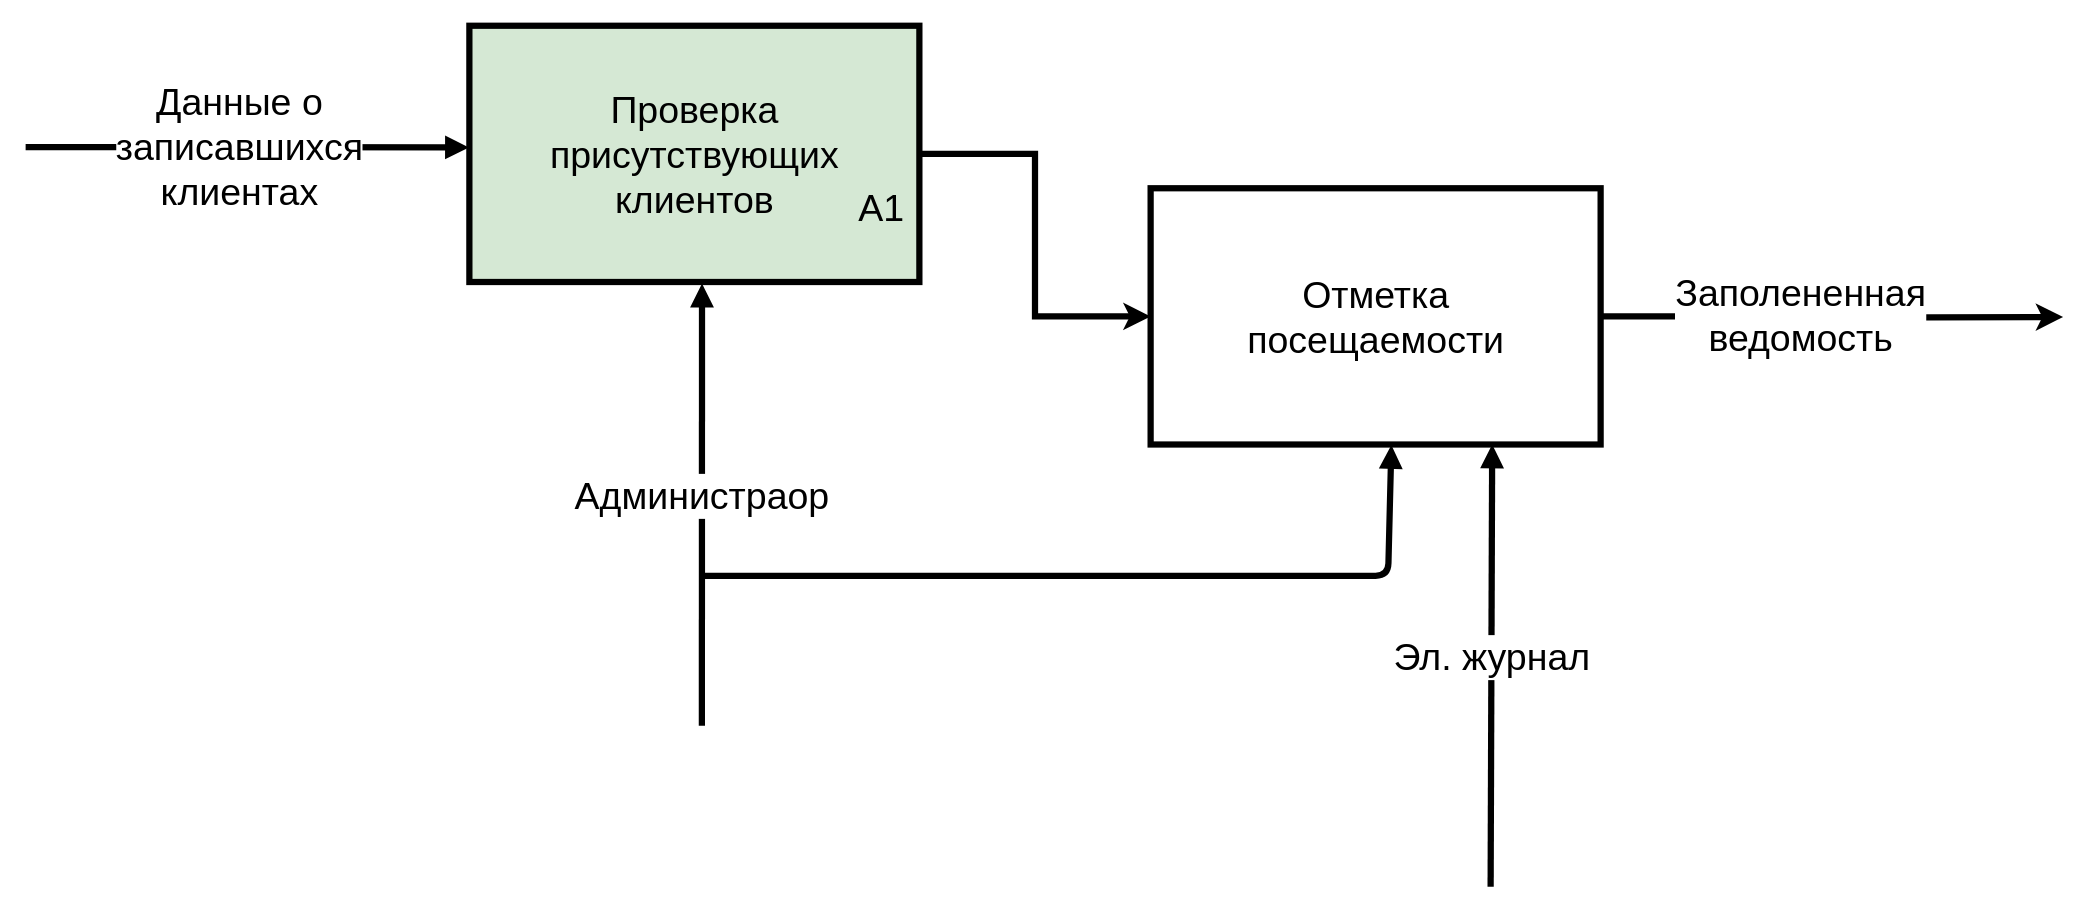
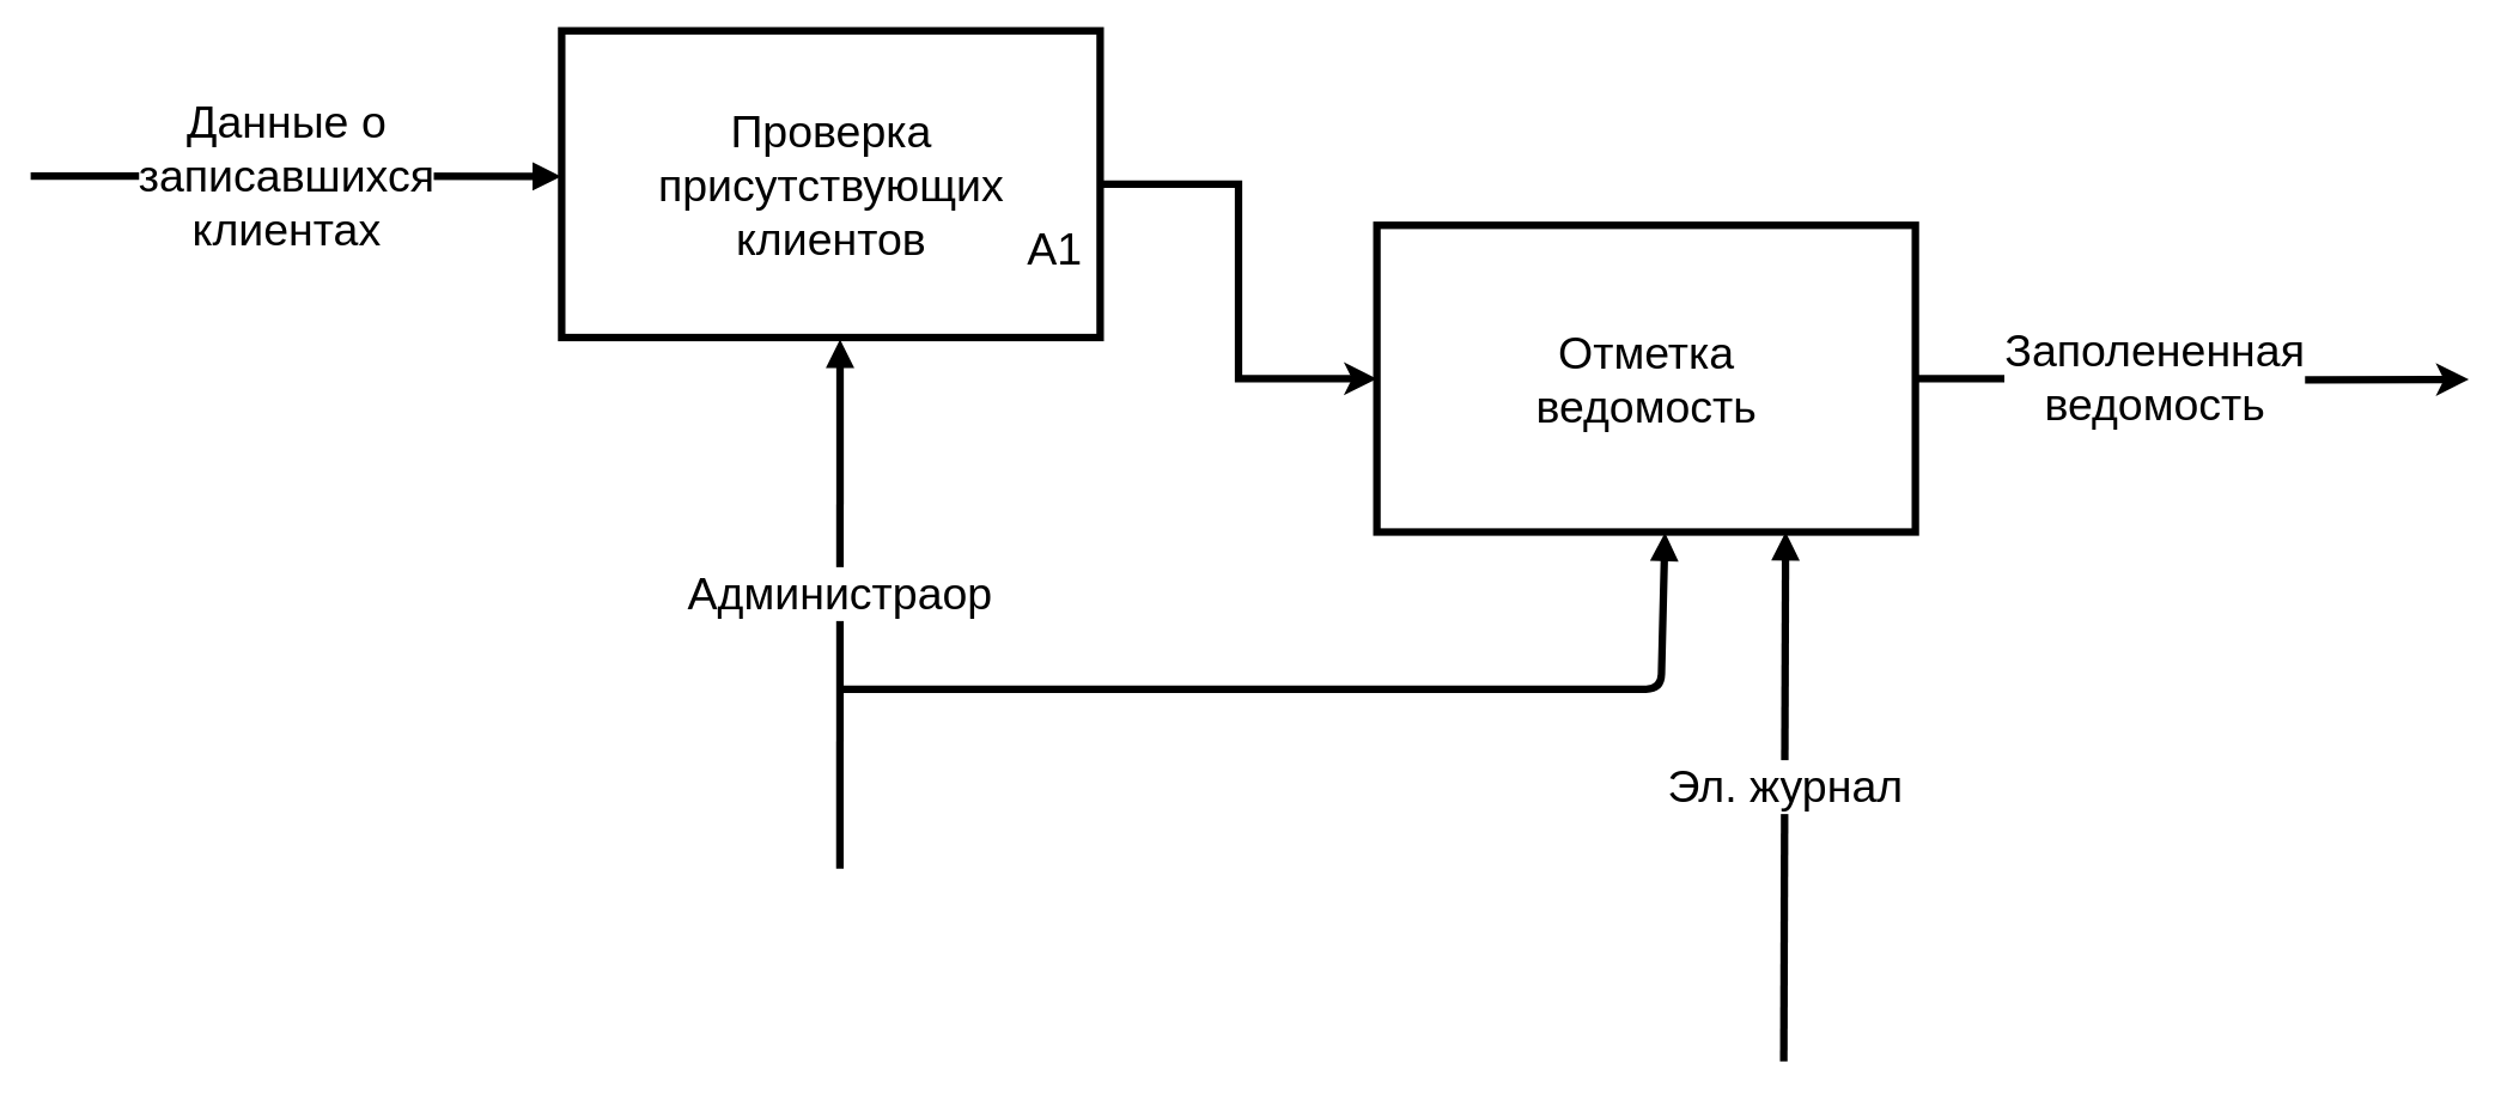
- <mxCell id="3" value="&lt;div style=&quot;font-size: 30px&quot;&gt;&lt;font style=&quot;font-size: 30px&quot;&gt;Проверка &lt;br&gt;&lt;/font&gt;&lt;/div&gt;&lt;div style=&quot;font-size: 30px&quot;&gt;&lt;font style=&quot;font-size: 30px&quot;&gt;присутствующих&lt;/font&gt;&lt;/div&gt;&lt;div style=&quot;font-size: 30px&quot;&gt;&lt;font style=&quot;font-size: 30px&quot;&gt;клиентов&lt;br&gt;&lt;/font&gt;&lt;/div&gt;" style="html=1;strokeWidth=5;fillColor=#d5e8d4;" vertex="1" parent="1"><mxGeometry x="375" y="20" width="360" height="205.0" as="geometry" /></mxCell>
+ <mxCell id="3" value="&lt;div style=&quot;font-size: 30px&quot;&gt;&lt;font style=&quot;font-size: 30px&quot;&gt;Проверка &lt;br&gt;&lt;/font&gt;&lt;/div&gt;&lt;div style=&quot;font-size: 30px&quot;&gt;&lt;font style=&quot;font-size: 30px&quot;&gt;присутствующих&lt;/font&gt;&lt;/div&gt;&lt;div style=&quot;font-size: 30px&quot;&gt;&lt;font style=&quot;font-size: 30px&quot;&gt;клиентов&lt;br&gt;&lt;/font&gt;&lt;/div&gt;" style="html=1;strokeWidth=5;" vertex="1" parent="1"><mxGeometry x="375" y="20" width="360" height="205.0" as="geometry" /></mxCell>
- <mxCell id="6" value="&lt;div&gt;&lt;font style=&quot;font-size: 30px&quot;&gt;Отметка &lt;br&gt;&lt;/font&gt;&lt;/div&gt;&lt;div&gt;&lt;font style=&quot;font-size: 30px&quot;&gt;посещаемости&lt;br&gt;&lt;/font&gt;&lt;/div&gt;" style="html=1;strokeWidth=5;" vertex="1" parent="5"><mxGeometry x="30" width="360" height="205.0" as="geometry" /></mxCell>
+ <mxCell id="6" value="&lt;div&gt;&lt;font style=&quot;font-size: 30px&quot;&gt;Отметка &lt;br&gt;&lt;/font&gt;&lt;/div&gt;&lt;div&gt;&lt;font style=&quot;font-size: 30px&quot;&gt;ведомость&lt;br&gt;&lt;/font&gt;&lt;/div&gt;" style="html=1;strokeWidth=5;" vertex="1" parent="5"><mxGeometry x="30" width="360" height="205.0" as="geometry" /></mxCell>
